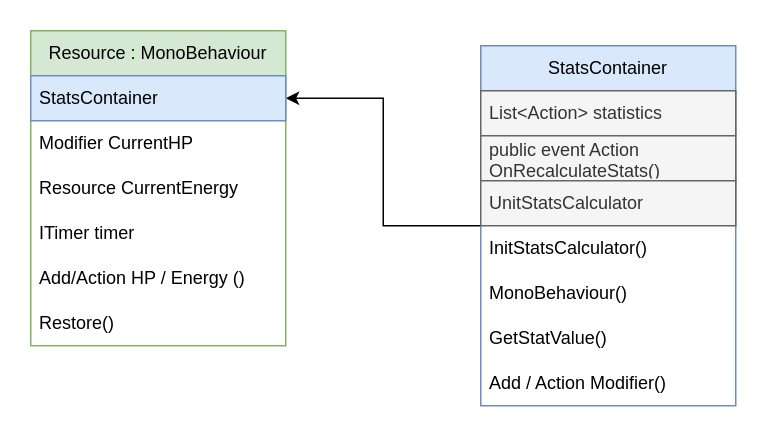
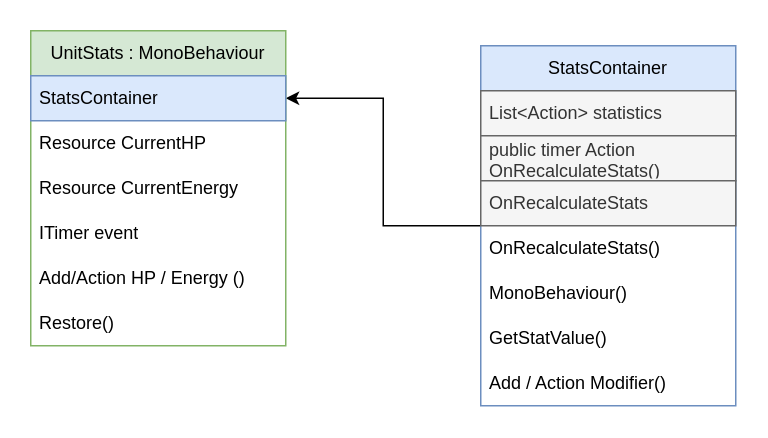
- <mxCell id="11" value="Resource : MonoBehaviour" style="swimlane;fontStyle=0;childLayout=stackLayout;horizontal=1;startSize=30;horizontalStack=0;resizeParent=1;resizeParentMax=0;resizeLast=0;collapsible=1;marginBottom=0;whiteSpace=wrap;html=1;fillColor=#d5e8d4;strokeColor=#82b366;" vertex="1" parent="1"><mxGeometry x="20" y="20" width="170" height="210" as="geometry" /></mxCell>
+ <mxCell id="11" value="UnitStats : MonoBehaviour" style="swimlane;fontStyle=0;childLayout=stackLayout;horizontal=1;startSize=30;horizontalStack=0;resizeParent=1;resizeParentMax=0;resizeLast=0;collapsible=1;marginBottom=0;whiteSpace=wrap;html=1;fillColor=#d5e8d4;strokeColor=#82b366;" vertex="1" parent="1"><mxGeometry x="20" y="20" width="170" height="210" as="geometry" /></mxCell>
- <mxCell id="13" value="Modifier CurrentHP" style="text;strokeColor=none;fillColor=none;align=left;verticalAlign=middle;spacingLeft=4;spacingRight=4;overflow=hidden;points=[[0,0.5],[1,0.5]];portConstraint=eastwest;rotatable=0;whiteSpace=wrap;html=1;" vertex="1" parent="11"><mxGeometry y="60" width="170" height="30" as="geometry" /></mxCell>
+ <mxCell id="13" value="Resource CurrentHP" style="text;strokeColor=none;fillColor=none;align=left;verticalAlign=middle;spacingLeft=4;spacingRight=4;overflow=hidden;points=[[0,0.5],[1,0.5]];portConstraint=eastwest;rotatable=0;whiteSpace=wrap;html=1;" vertex="1" parent="11"><mxGeometry y="60" width="170" height="30" as="geometry" /></mxCell>
- <mxCell id="5" value="public event Action OnRecalculateStats()" style="text;strokeColor=#666666;fillColor=#f5f5f5;align=left;verticalAlign=middle;spacingLeft=4;spacingRight=4;overflow=hidden;points=[[0,0.5],[1,0.5]];portConstraint=eastwest;rotatable=0;whiteSpace=wrap;html=1;fontColor=#333333;" vertex="1" parent="3"><mxGeometry y="60" width="170" height="30" as="geometry" /></mxCell>
+ <mxCell id="5" value="public timer Action OnRecalculateStats()" style="text;strokeColor=#666666;fillColor=#f5f5f5;align=left;verticalAlign=middle;spacingLeft=4;spacingRight=4;overflow=hidden;points=[[0,0.5],[1,0.5]];portConstraint=eastwest;rotatable=0;whiteSpace=wrap;html=1;fontColor=#333333;" vertex="1" parent="3"><mxGeometry y="60" width="170" height="30" as="geometry" /></mxCell>
- <mxCell id="6" value="UnitStatsCalculator" style="text;strokeColor=#666666;fillColor=#f5f5f5;align=left;verticalAlign=middle;spacingLeft=4;spacingRight=4;overflow=hidden;points=[[0,0.5],[1,0.5]];portConstraint=eastwest;rotatable=0;whiteSpace=wrap;html=1;fontColor=#333333;" vertex="1" parent="3"><mxGeometry y="90" width="170" height="30" as="geometry" /></mxCell>
+ <mxCell id="6" value="OnRecalculateStats" style="text;strokeColor=#666666;fillColor=#f5f5f5;align=left;verticalAlign=middle;spacingLeft=4;spacingRight=4;overflow=hidden;points=[[0,0.5],[1,0.5]];portConstraint=eastwest;rotatable=0;whiteSpace=wrap;html=1;fontColor=#333333;" vertex="1" parent="3"><mxGeometry y="90" width="170" height="30" as="geometry" /></mxCell>
- <mxCell id="15" value="ITimer timer" style="text;strokeColor=none;fillColor=none;align=left;verticalAlign=middle;spacingLeft=4;spacingRight=4;overflow=hidden;points=[[0,0.5],[1,0.5]];portConstraint=eastwest;rotatable=0;whiteSpace=wrap;html=1;" vertex="1" parent="11"><mxGeometry y="120" width="170" height="30" as="geometry" /></mxCell>
+ <mxCell id="15" value="ITimer event" style="text;strokeColor=none;fillColor=none;align=left;verticalAlign=middle;spacingLeft=4;spacingRight=4;overflow=hidden;points=[[0,0.5],[1,0.5]];portConstraint=eastwest;rotatable=0;whiteSpace=wrap;html=1;" vertex="1" parent="11"><mxGeometry y="120" width="170" height="30" as="geometry" /></mxCell>
- <mxCell id="7" value="InitStatsCalculator()" style="text;strokeColor=none;fillColor=none;align=left;verticalAlign=middle;spacingLeft=4;spacingRight=4;overflow=hidden;points=[[0,0.5],[1,0.5]];portConstraint=eastwest;rotatable=0;whiteSpace=wrap;html=1;" vertex="1" parent="3"><mxGeometry y="120" width="170" height="30" as="geometry" /></mxCell>
+ <mxCell id="7" value="OnRecalculateStats()" style="text;strokeColor=none;fillColor=none;align=left;verticalAlign=middle;spacingLeft=4;spacingRight=4;overflow=hidden;points=[[0,0.5],[1,0.5]];portConstraint=eastwest;rotatable=0;whiteSpace=wrap;html=1;" vertex="1" parent="3"><mxGeometry y="120" width="170" height="30" as="geometry" /></mxCell>
